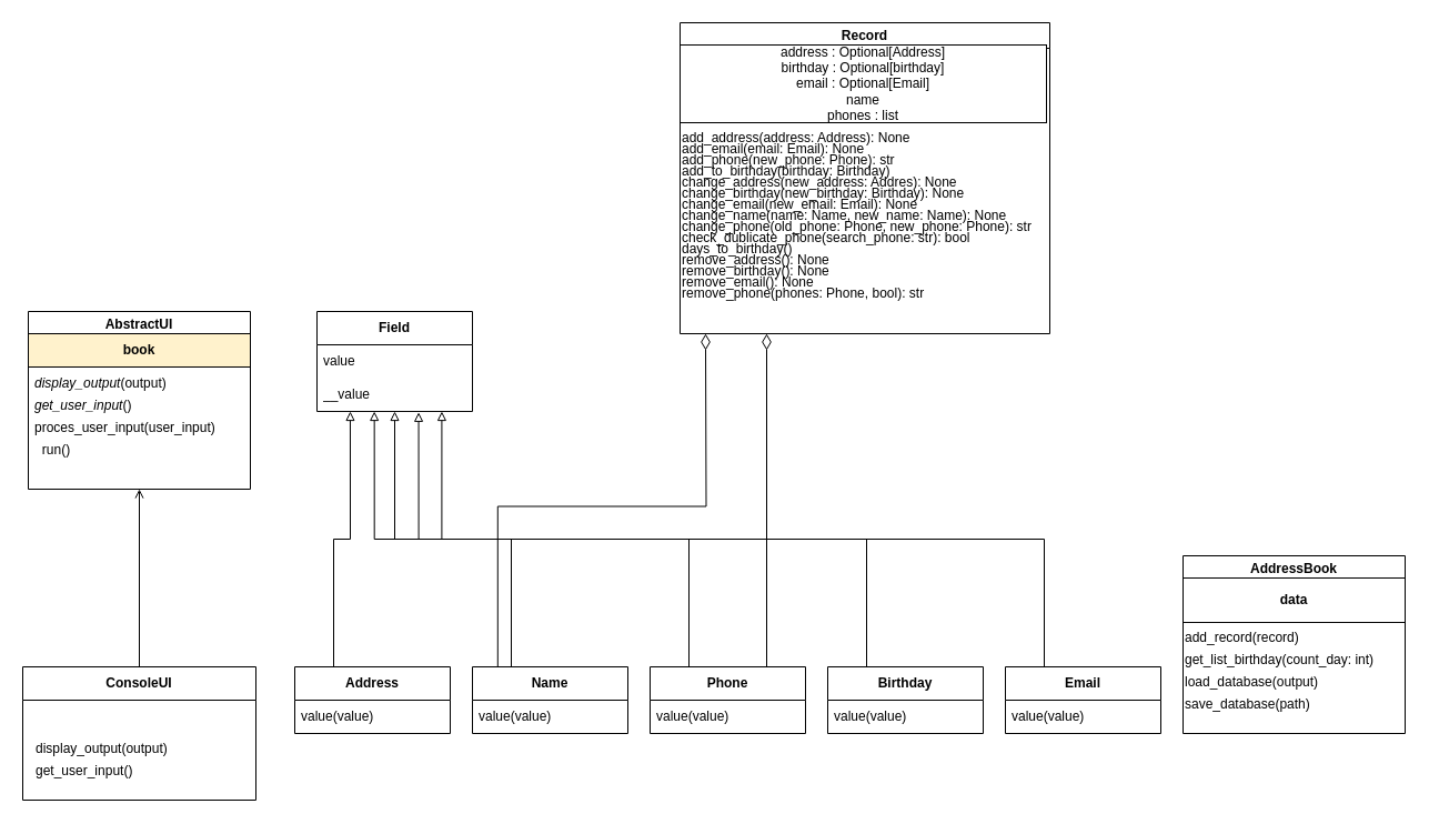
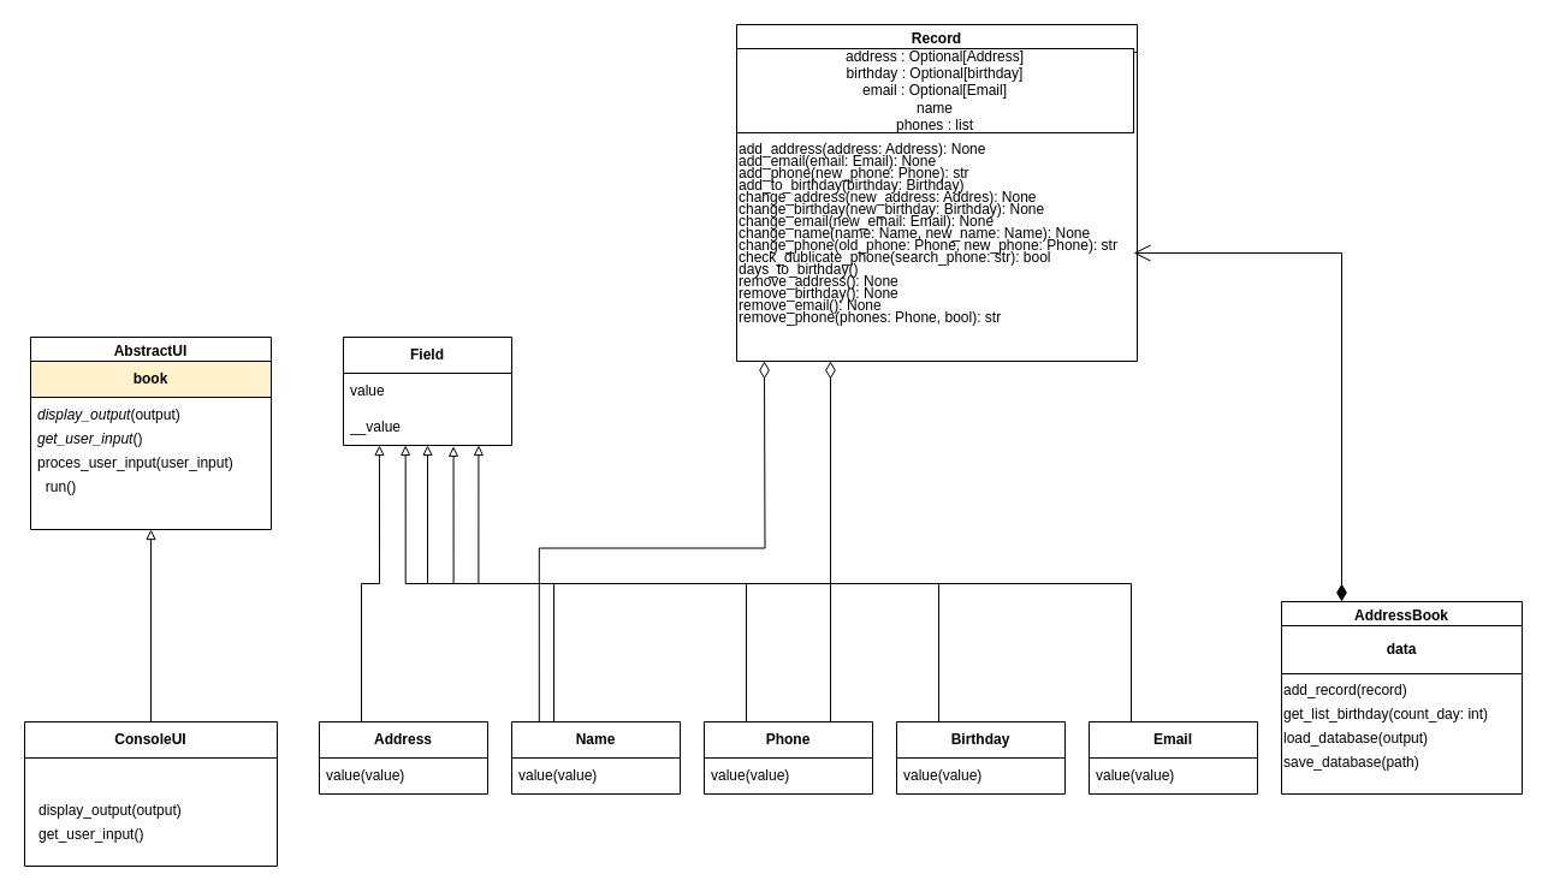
+ <mxCell id="49" style="edgeStyle=orthogonalEdgeStyle;rounded=0;orthogonalLoop=1;jettySize=auto;html=1;exitX=0.25;exitY=0;exitDx=0;exitDy=0;entryX=1;entryY=0.25;entryDx=0;entryDy=0;endArrow=open;endFill=0;startArrow=diamondThin;startFill=1;endSize=12;sourcePerimeterSpacing=0;startSize=12;" edge="1" parent="1" source="50" target="43"><mxGeometry relative="1" as="geometry" /></mxCell>
- <mxCell id="2" value="" style="edgeStyle=orthogonalEdgeStyle;rounded=0;orthogonalLoop=1;jettySize=auto;html=1;entryX=0.5;entryY=1;entryDx=0;entryDy=0;endArrow=open;endFill=0;" edge="1" parent="1" source="9" target="3"><mxGeometry relative="1" as="geometry"><mxPoint x="125" y="460" as="targetPoint" /></mxGeometry></mxCell>
+ <mxCell id="2" value="" style="edgeStyle=orthogonalEdgeStyle;rounded=0;orthogonalLoop=1;jettySize=auto;html=1;entryX=0.5;entryY=1;entryDx=0;entryDy=0;endArrow=block;endFill=0;" edge="1" parent="1" source="9" target="3"><mxGeometry relative="1" as="geometry"><mxPoint x="125" y="460" as="targetPoint" /></mxGeometry></mxCell>
